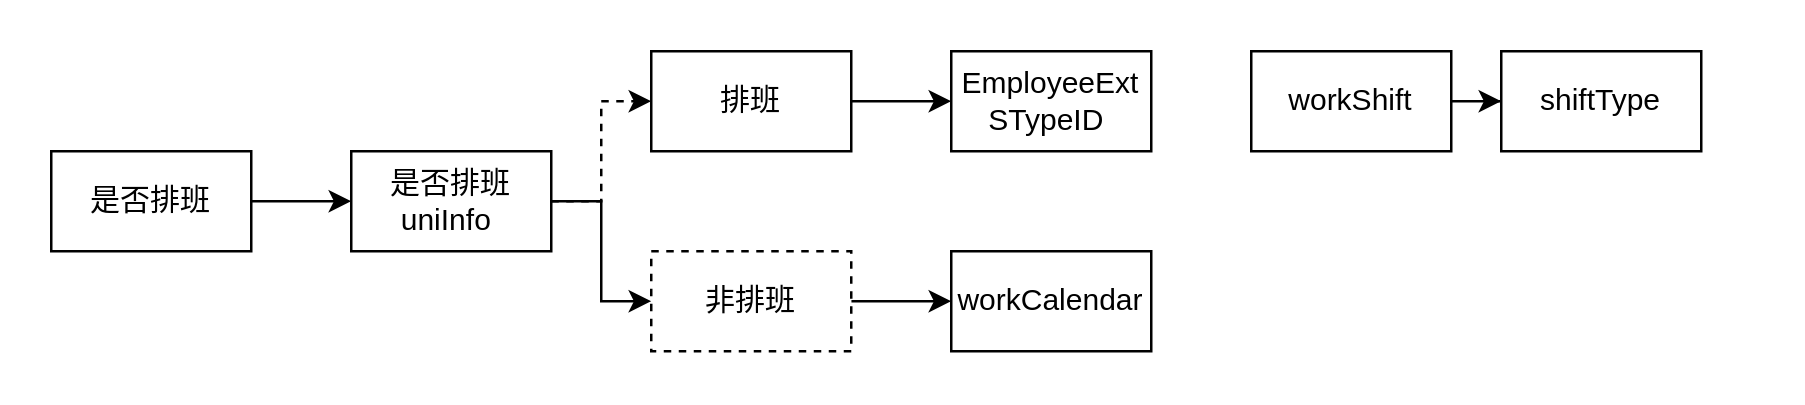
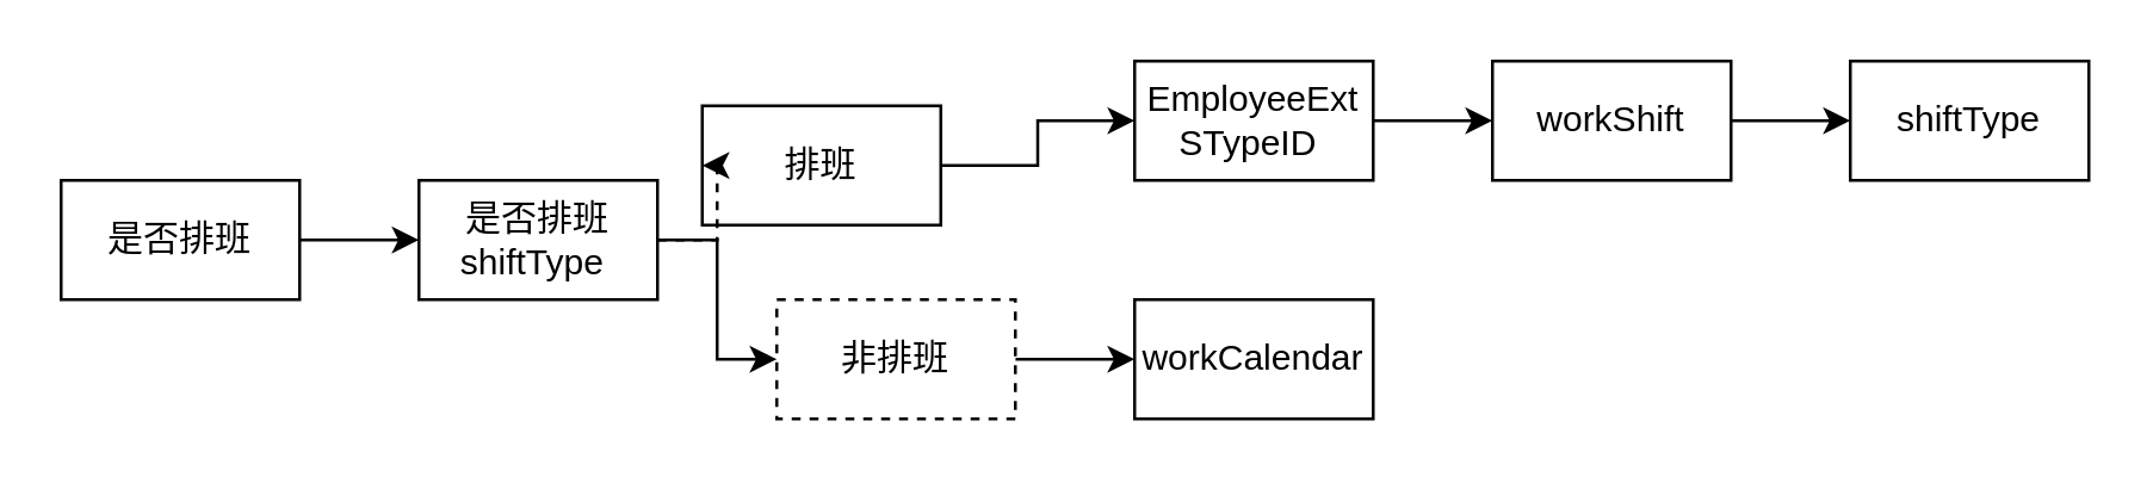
- <mxCell id="3" value="排班" style="rounded=0;whiteSpace=wrap;html=1;" vertex="1" parent="1"><mxGeometry x="260" y="20" width="80" height="40" as="geometry" /></mxCell>
+ <mxCell id="3" value="排班" style="rounded=0;whiteSpace=wrap;html=1;" vertex="1" parent="1"><mxGeometry x="235" y="35" width="80" height="40" as="geometry" /></mxCell>
+ <mxCell id="13" value="" style="edgeStyle=orthogonalEdgeStyle;rounded=0;orthogonalLoop=1;jettySize=auto;html=1;" edge="1" parent="1" source="14" target="8"><mxGeometry relative="1" as="geometry" /></mxCell>
- <mxCell id="12" value="shiftType" style="whiteSpace=wrap;html=1;rounded=0;" vertex="1" parent="1"><mxGeometry x="600" y="20" width="80" height="40" as="geometry" /></mxCell>
+ <mxCell id="12" value="shiftType" style="whiteSpace=wrap;html=1;rounded=0;" vertex="1" parent="1"><mxGeometry x="620" y="20" width="80" height="40" as="geometry" /></mxCell>
- <mxCell id="11" value="是否排班&lt;br&gt;uniInfo&amp;nbsp;" style="rounded=0;whiteSpace=wrap;html=1;" vertex="1" parent="1"><mxGeometry x="140" y="60" width="80" height="40" as="geometry" /></mxCell>
+ <mxCell id="11" value="是否排班&lt;br&gt;shiftType&amp;nbsp;" style="rounded=0;whiteSpace=wrap;html=1;" vertex="1" parent="1"><mxGeometry x="140" y="60" width="80" height="40" as="geometry" /></mxCell>
